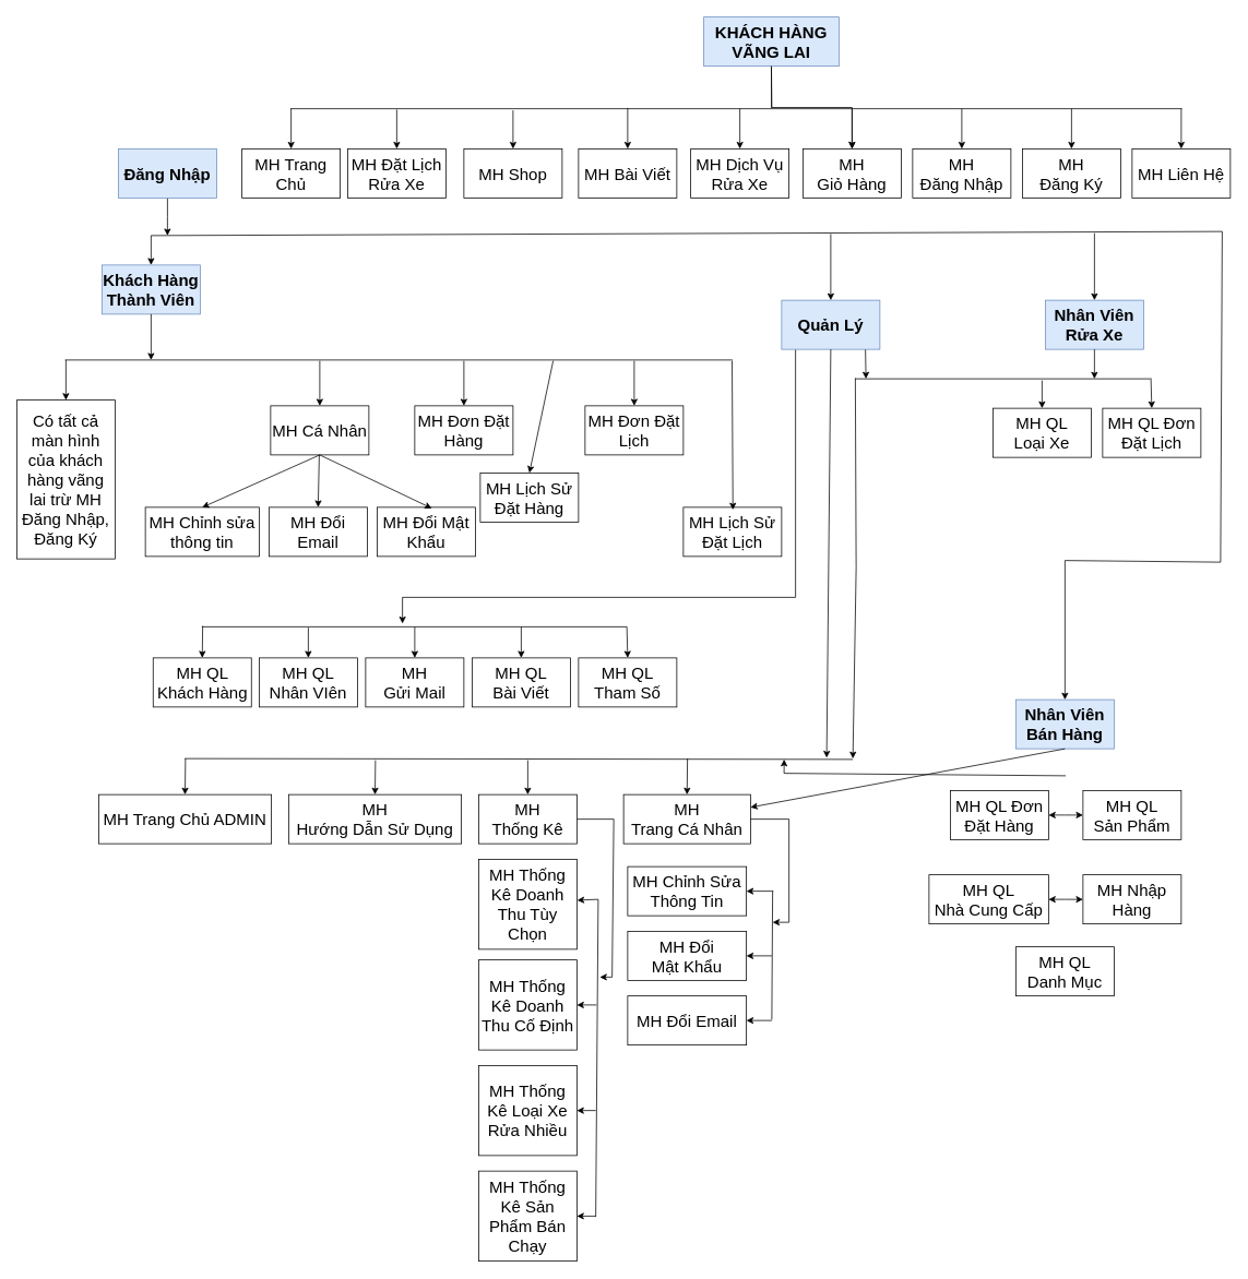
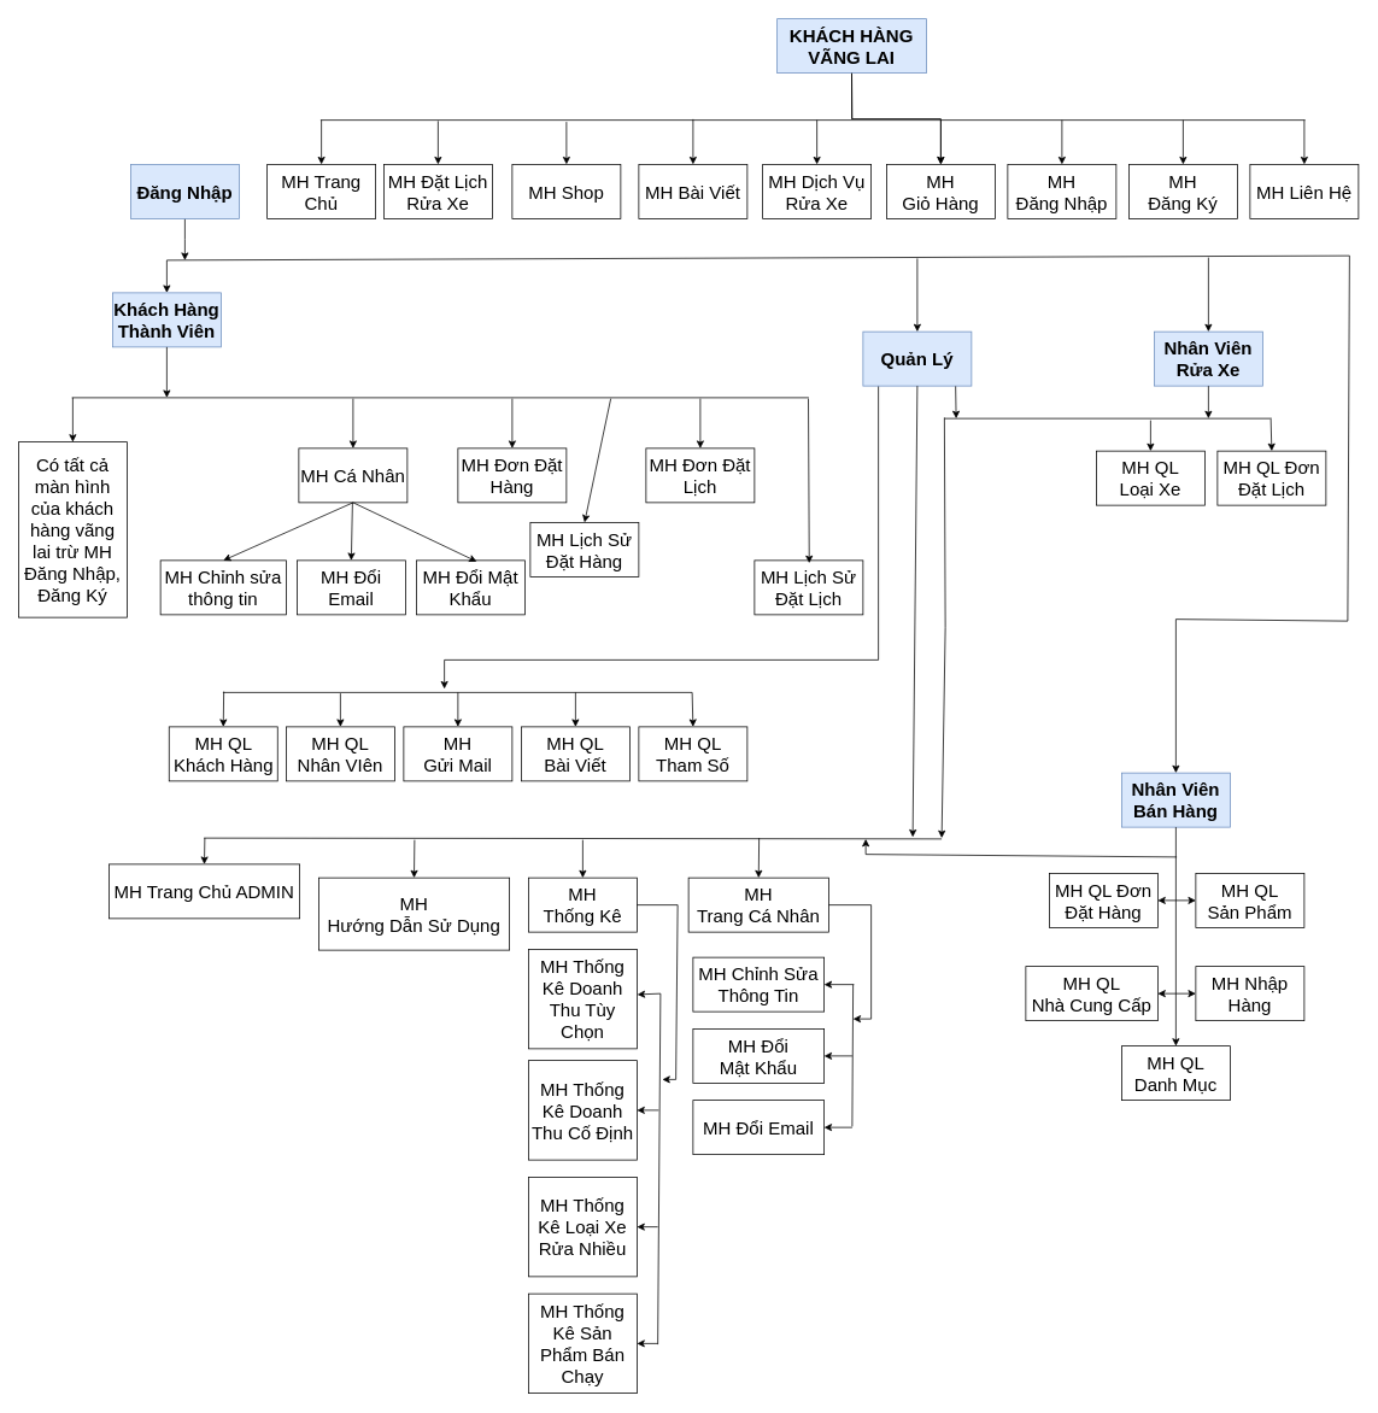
- <mxCell id="81" value="" style="endArrow=classic;html=1;rounded=0;exitX=0.5;exitY=1;exitDx=0;exitDy=0;" edge="1" parent="1" source="9" target="68"><mxGeometry width="50" height="50" relative="1" as="geometry"><mxPoint x="1302" y="1068" as="sourcePoint" /><mxPoint x="1352" y="1018" as="targetPoint" /></mxGeometry></mxCell>
+ <mxCell id="81" value="" style="endArrow=classic;html=1;rounded=0;exitX=0.5;exitY=1;exitDx=0;exitDy=0;entryX=0.5;entryY=0;entryDx=0;entryDy=0;" edge="1" parent="1" source="9" target="57"><mxGeometry width="50" height="50" relative="1" as="geometry"><mxPoint x="1302" y="1068" as="sourcePoint" /><mxPoint x="1352" y="1018" as="targetPoint" /></mxGeometry></mxCell>
- <mxCell id="108" value="MH Trang Chủ ADMIN" style="rounded=0;whiteSpace=wrap;html=1;fontSize=20;" vertex="1" parent="1"><mxGeometry x="120" y="970" width="211" height="60" as="geometry" /></mxCell>
+ <mxCell id="108" value="MH Trang Chủ ADMIN" style="rounded=0;whiteSpace=wrap;html=1;fontSize=20;" vertex="1" parent="1"><mxGeometry x="120" y="955" width="211" height="60" as="geometry" /></mxCell>
- <mxCell id="67" value="MH &lt;br&gt;Hướng Dẫn Sử Dụng" style="rounded=0;whiteSpace=wrap;html=1;fontSize=20;" vertex="1" parent="1"><mxGeometry x="352" y="970" width="211" height="60" as="geometry" /></mxCell>
+ <mxCell id="67" value="MH &lt;br&gt;Hướng Dẫn Sử Dụng" style="rounded=0;whiteSpace=wrap;html=1;fontSize=20;" vertex="1" parent="1"><mxGeometry x="352" y="970" width="211" height="80" as="geometry" /></mxCell>
